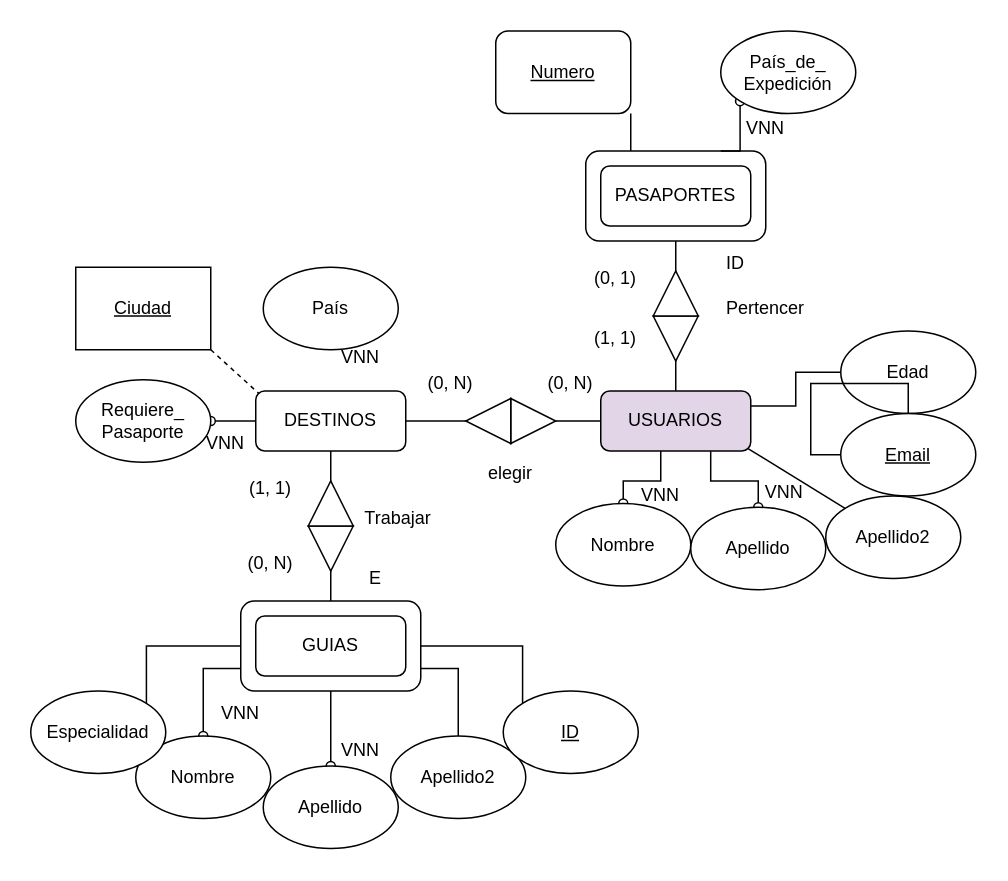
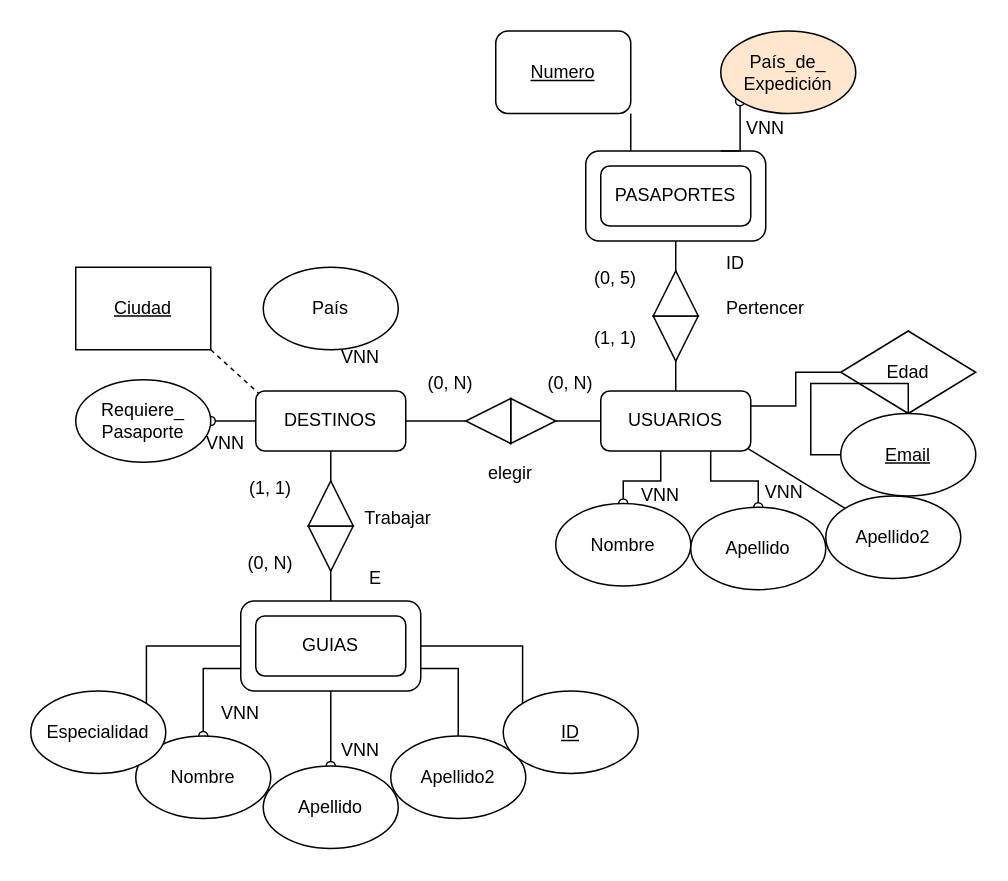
- <mxCell id="53" value="País_de_&lt;div&gt;Expedición&lt;/div&gt;" style="ellipse;whiteSpace=wrap;html=1;" parent="1" vertex="1"><mxGeometry x="480" y="20" width="90" height="55" as="geometry" /></mxCell>
+ <mxCell id="53" value="País_de_&lt;div&gt;Expedición&lt;/div&gt;" style="ellipse;whiteSpace=wrap;html=1;fillColor=#ffe6cc;" parent="1" vertex="1"><mxGeometry x="480" y="20" width="90" height="55" as="geometry" /></mxCell>
- <mxCell id="23" value="(0, 1)" style="text;html=1;align=center;verticalAlign=middle;whiteSpace=wrap;rounded=0;" parent="1" vertex="1"><mxGeometry x="380" y="170" width="60" height="30" as="geometry" /></mxCell>
+ <mxCell id="23" value="(0, 5)" style="text;html=1;align=center;verticalAlign=middle;whiteSpace=wrap;rounded=0;" parent="1" vertex="1"><mxGeometry x="380" y="170" width="60" height="30" as="geometry" /></mxCell>
- <mxCell id="42" value="Edad" style="ellipse;whiteSpace=wrap;html=1;" parent="1" vertex="1"><mxGeometry x="560" y="220" width="90" height="55" as="geometry" /></mxCell>
+ <mxCell id="42" value="Edad" style="rhombus;whiteSpace=wrap;html=1;" parent="1" vertex="1"><mxGeometry x="560" y="220" width="90" height="55" as="geometry" /></mxCell>
- <mxCell id="4" value="USUARIOS" style="rounded=1;whiteSpace=wrap;html=1;fillColor=#e1d5e7;" parent="1" vertex="1"><mxGeometry x="400" y="260" width="100" height="40" as="geometry" /></mxCell>
+ <mxCell id="4" value="USUARIOS" style="rounded=1;whiteSpace=wrap;html=1;" parent="1" vertex="1"><mxGeometry x="400" y="260" width="100" height="40" as="geometry" /></mxCell>
